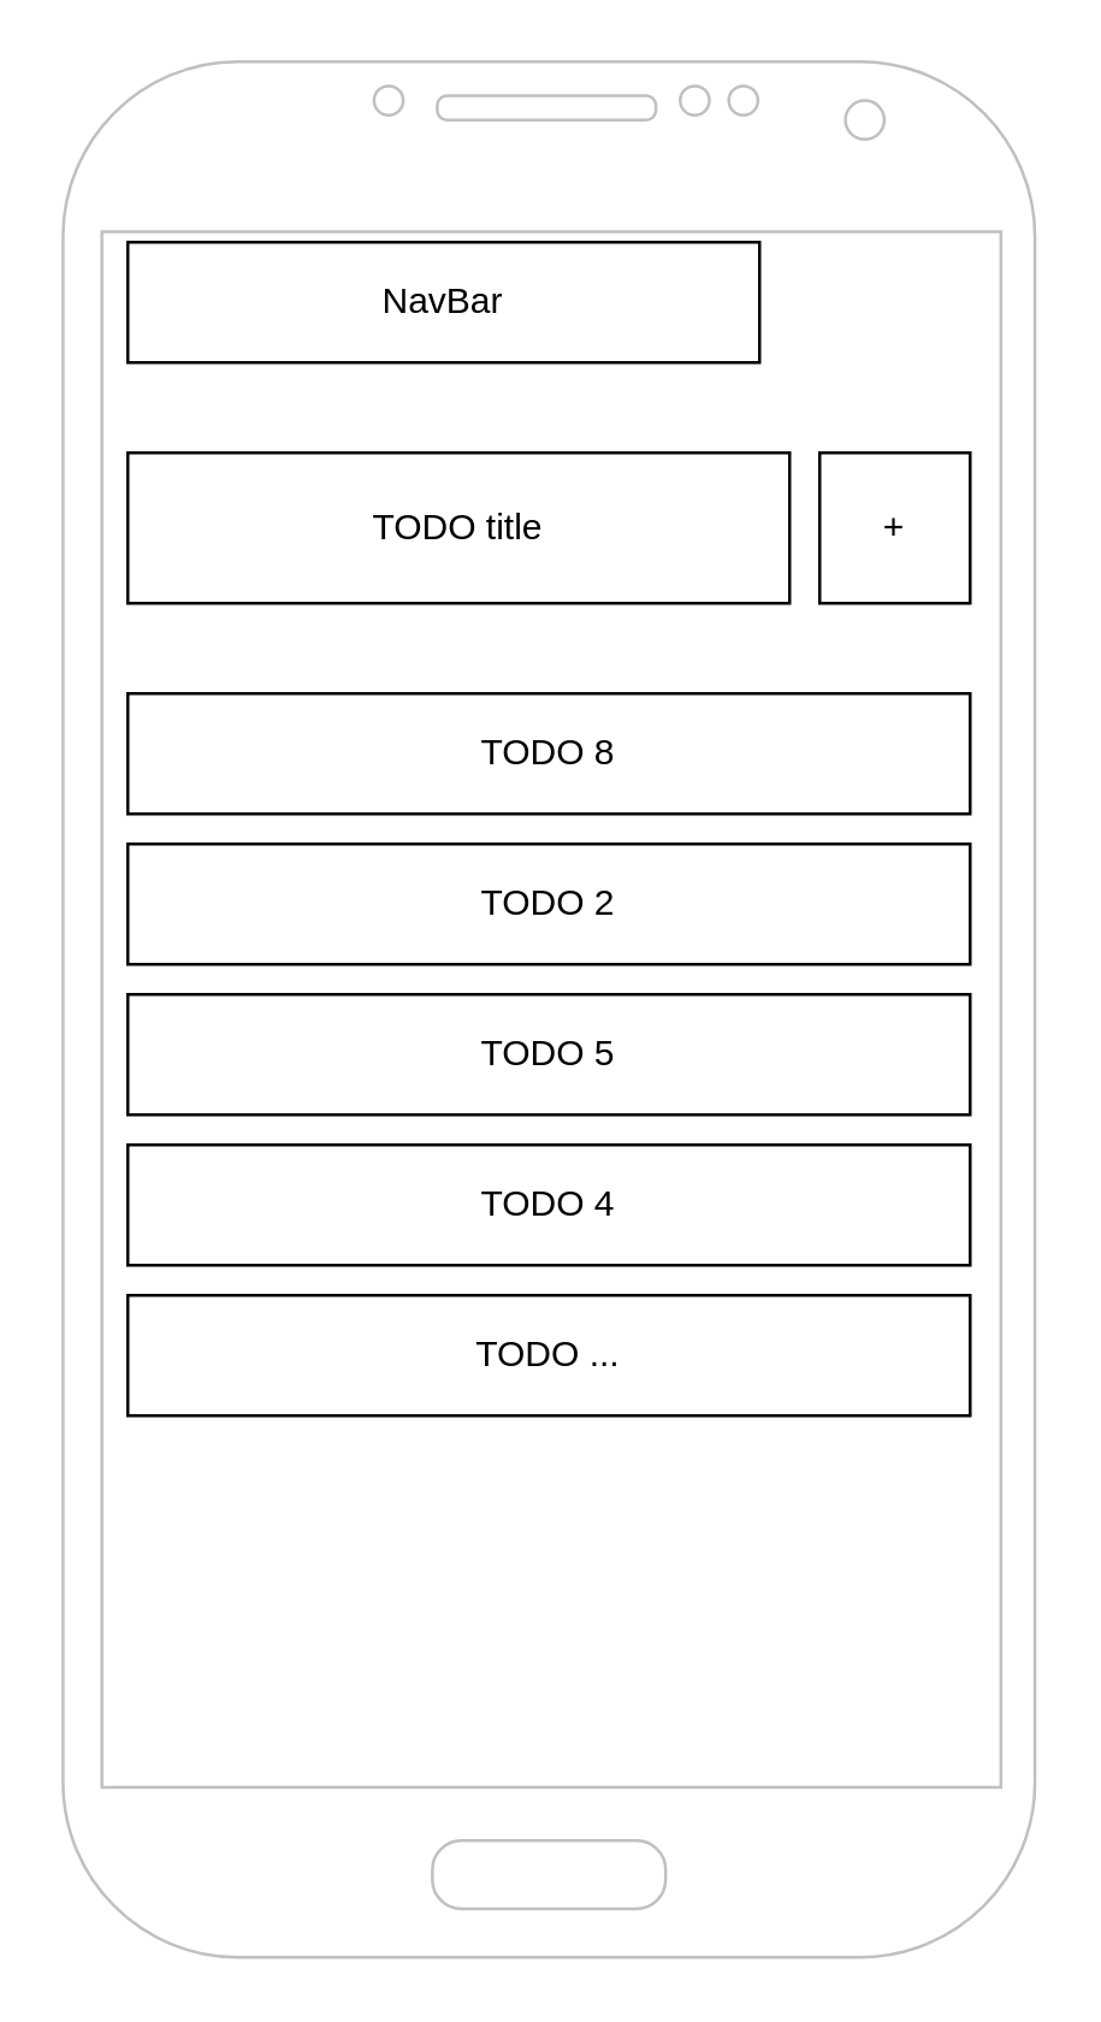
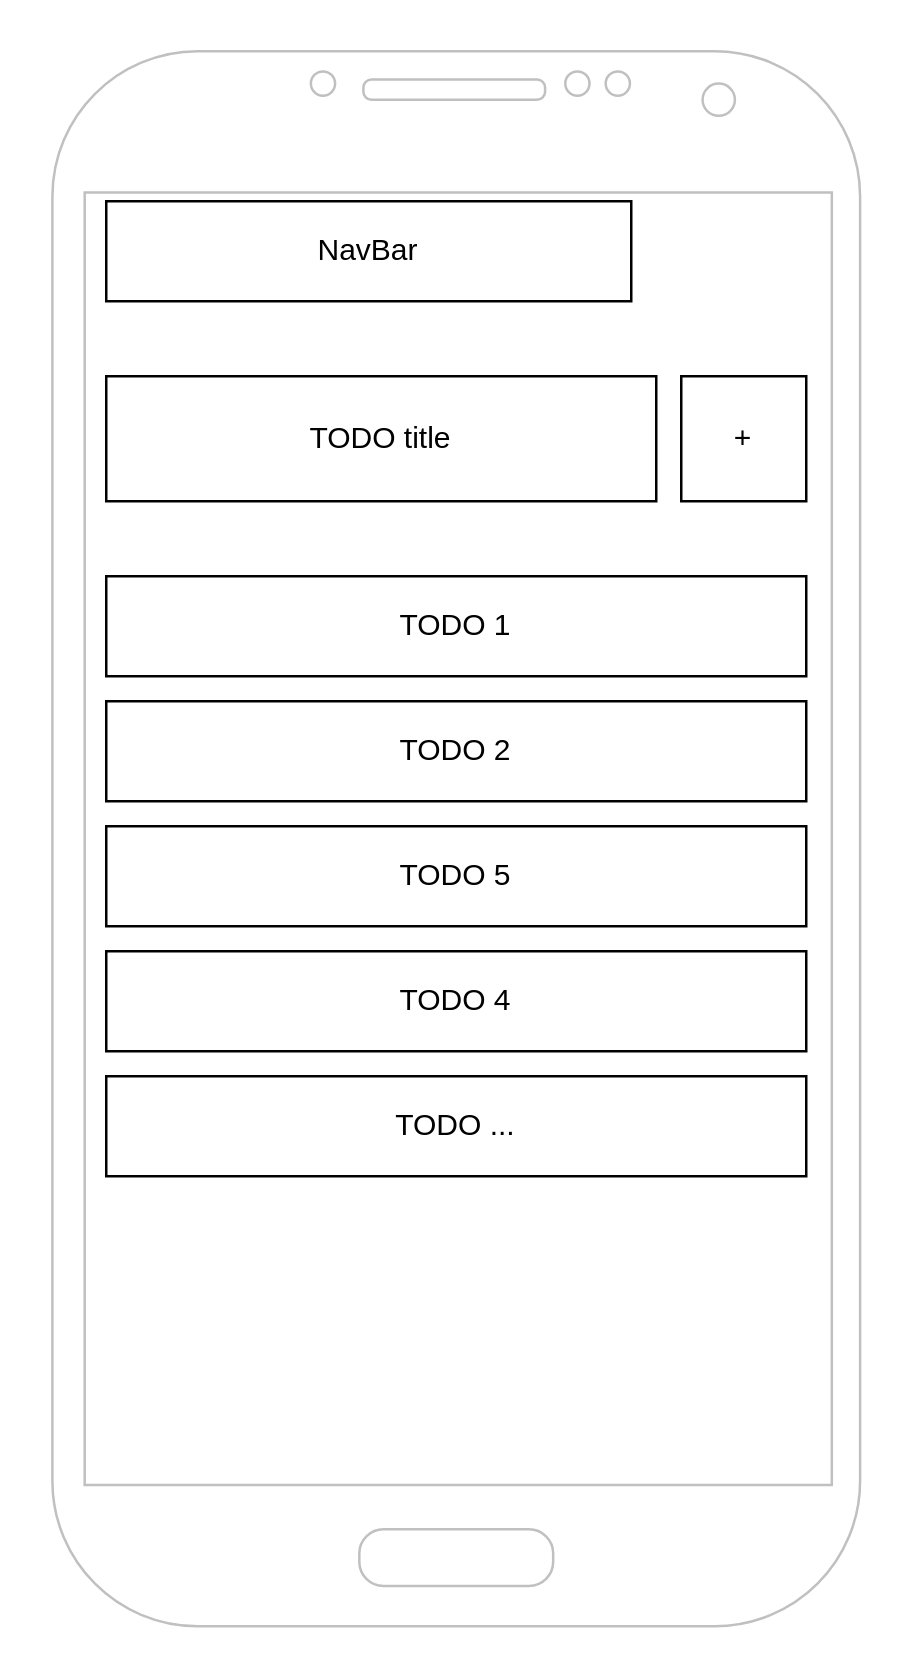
- <mxCell id="6" value="TODO 8" style="rounded=0;whiteSpace=wrap;html=1;" vertex="1" parent="1"><mxGeometry x="42" y="230" width="280" height="40" as="geometry" /></mxCell>
+ <mxCell id="6" value="TODO 1" style="rounded=0;whiteSpace=wrap;html=1;" vertex="1" parent="1"><mxGeometry x="42" y="230" width="280" height="40" as="geometry" /></mxCell>
